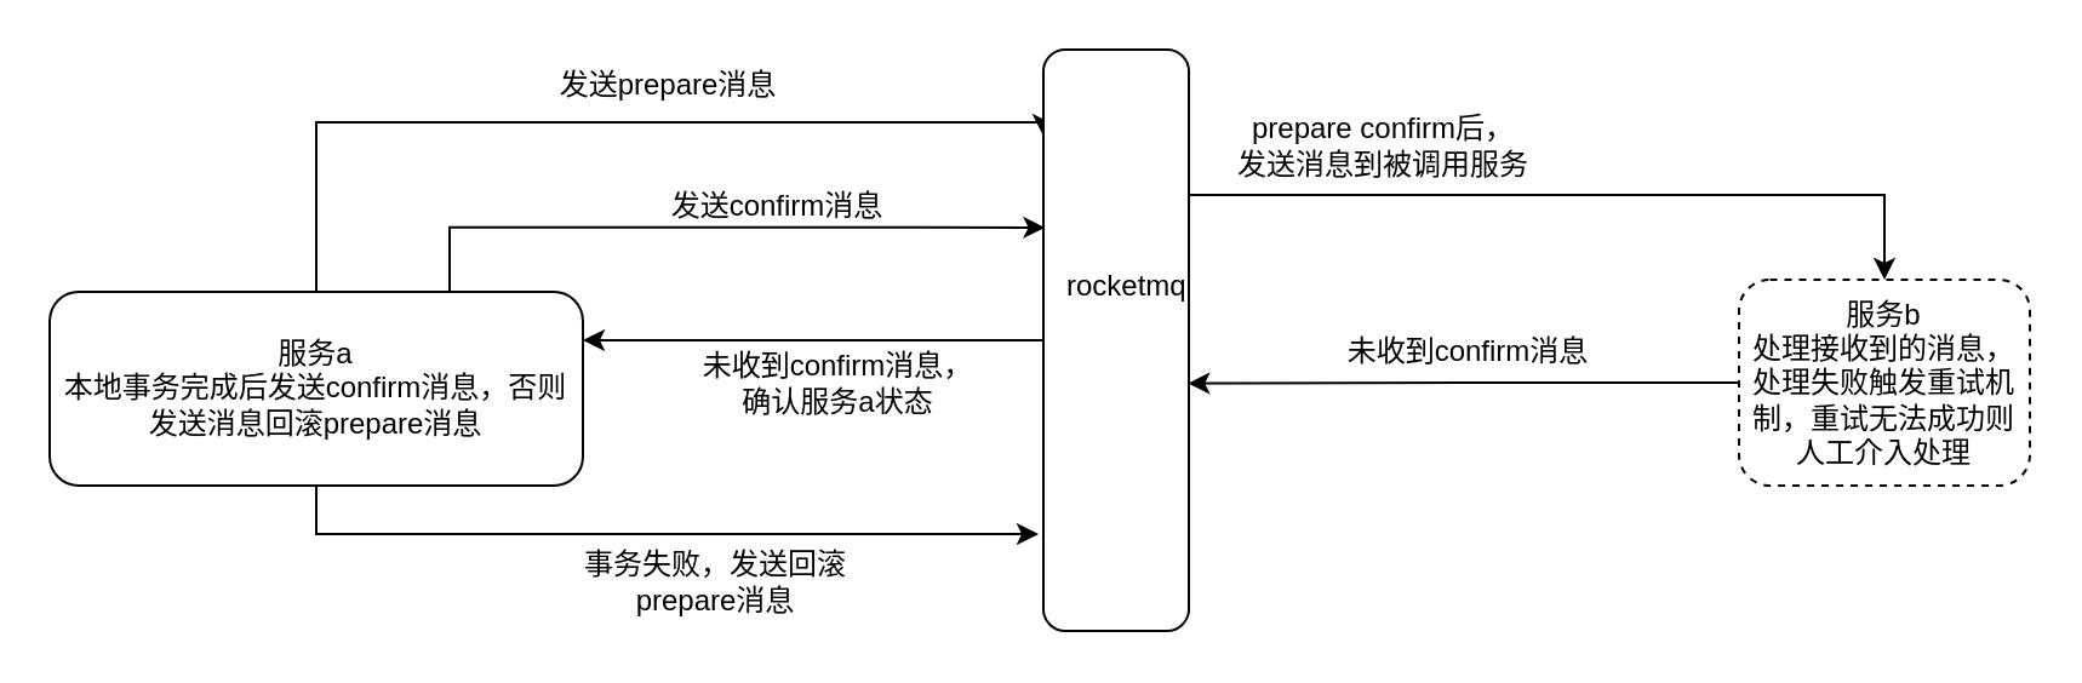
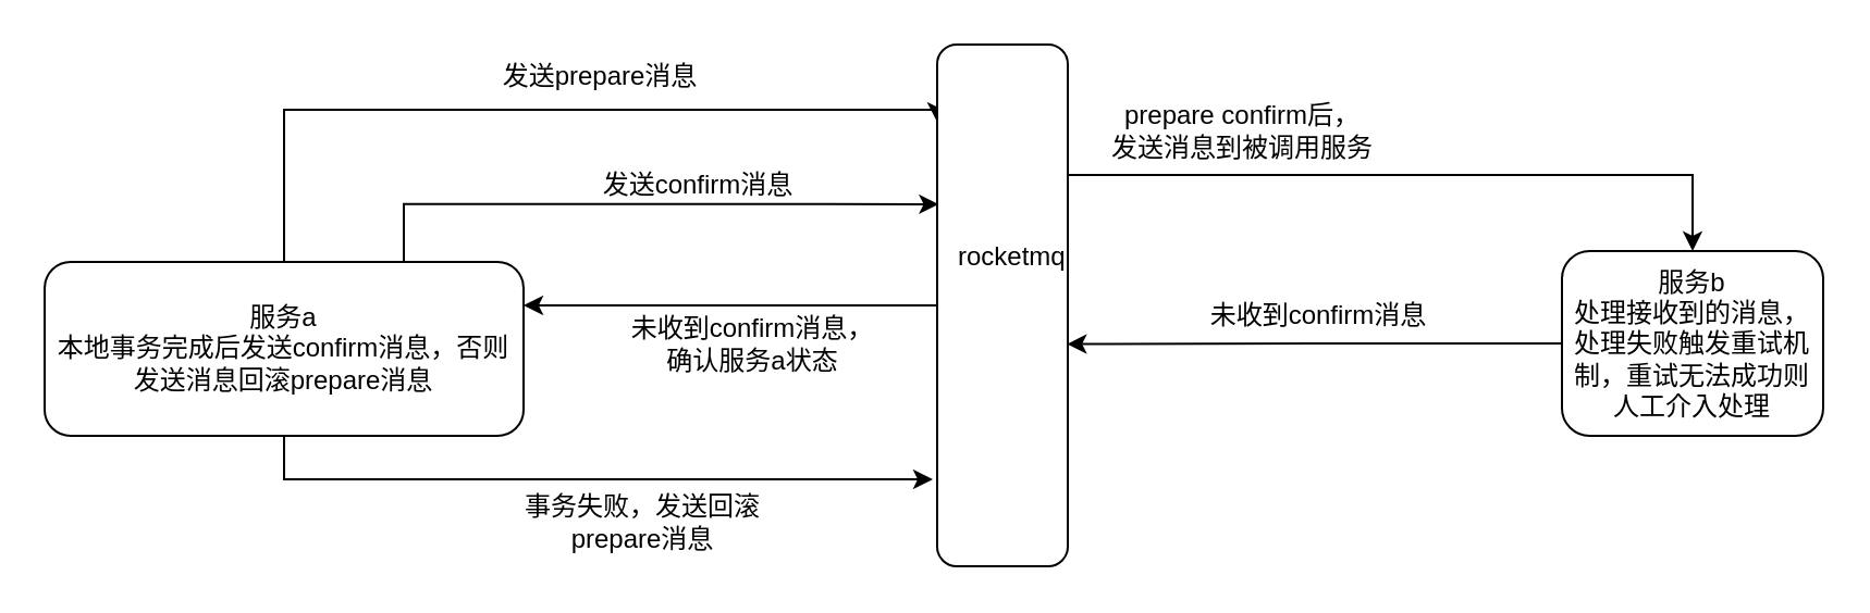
- <mxCell id="12" value="服务b&lt;br&gt;处理接收到的消息，处理失败触发重试机制，重试无法成功则人工介入处理" style="rounded=1;whiteSpace=wrap;html=1;dashed=1;" parent="1" vertex="1"><mxGeometry x="717" y="115" width="120" height="85" as="geometry" /></mxCell>
+ <mxCell id="12" value="服务b&lt;br&gt;处理接收到的消息，处理失败触发重试机制，重试无法成功则人工介入处理" style="rounded=1;whiteSpace=wrap;html=1;" parent="1" vertex="1"><mxGeometry x="717" y="115" width="120" height="85" as="geometry" /></mxCell>
